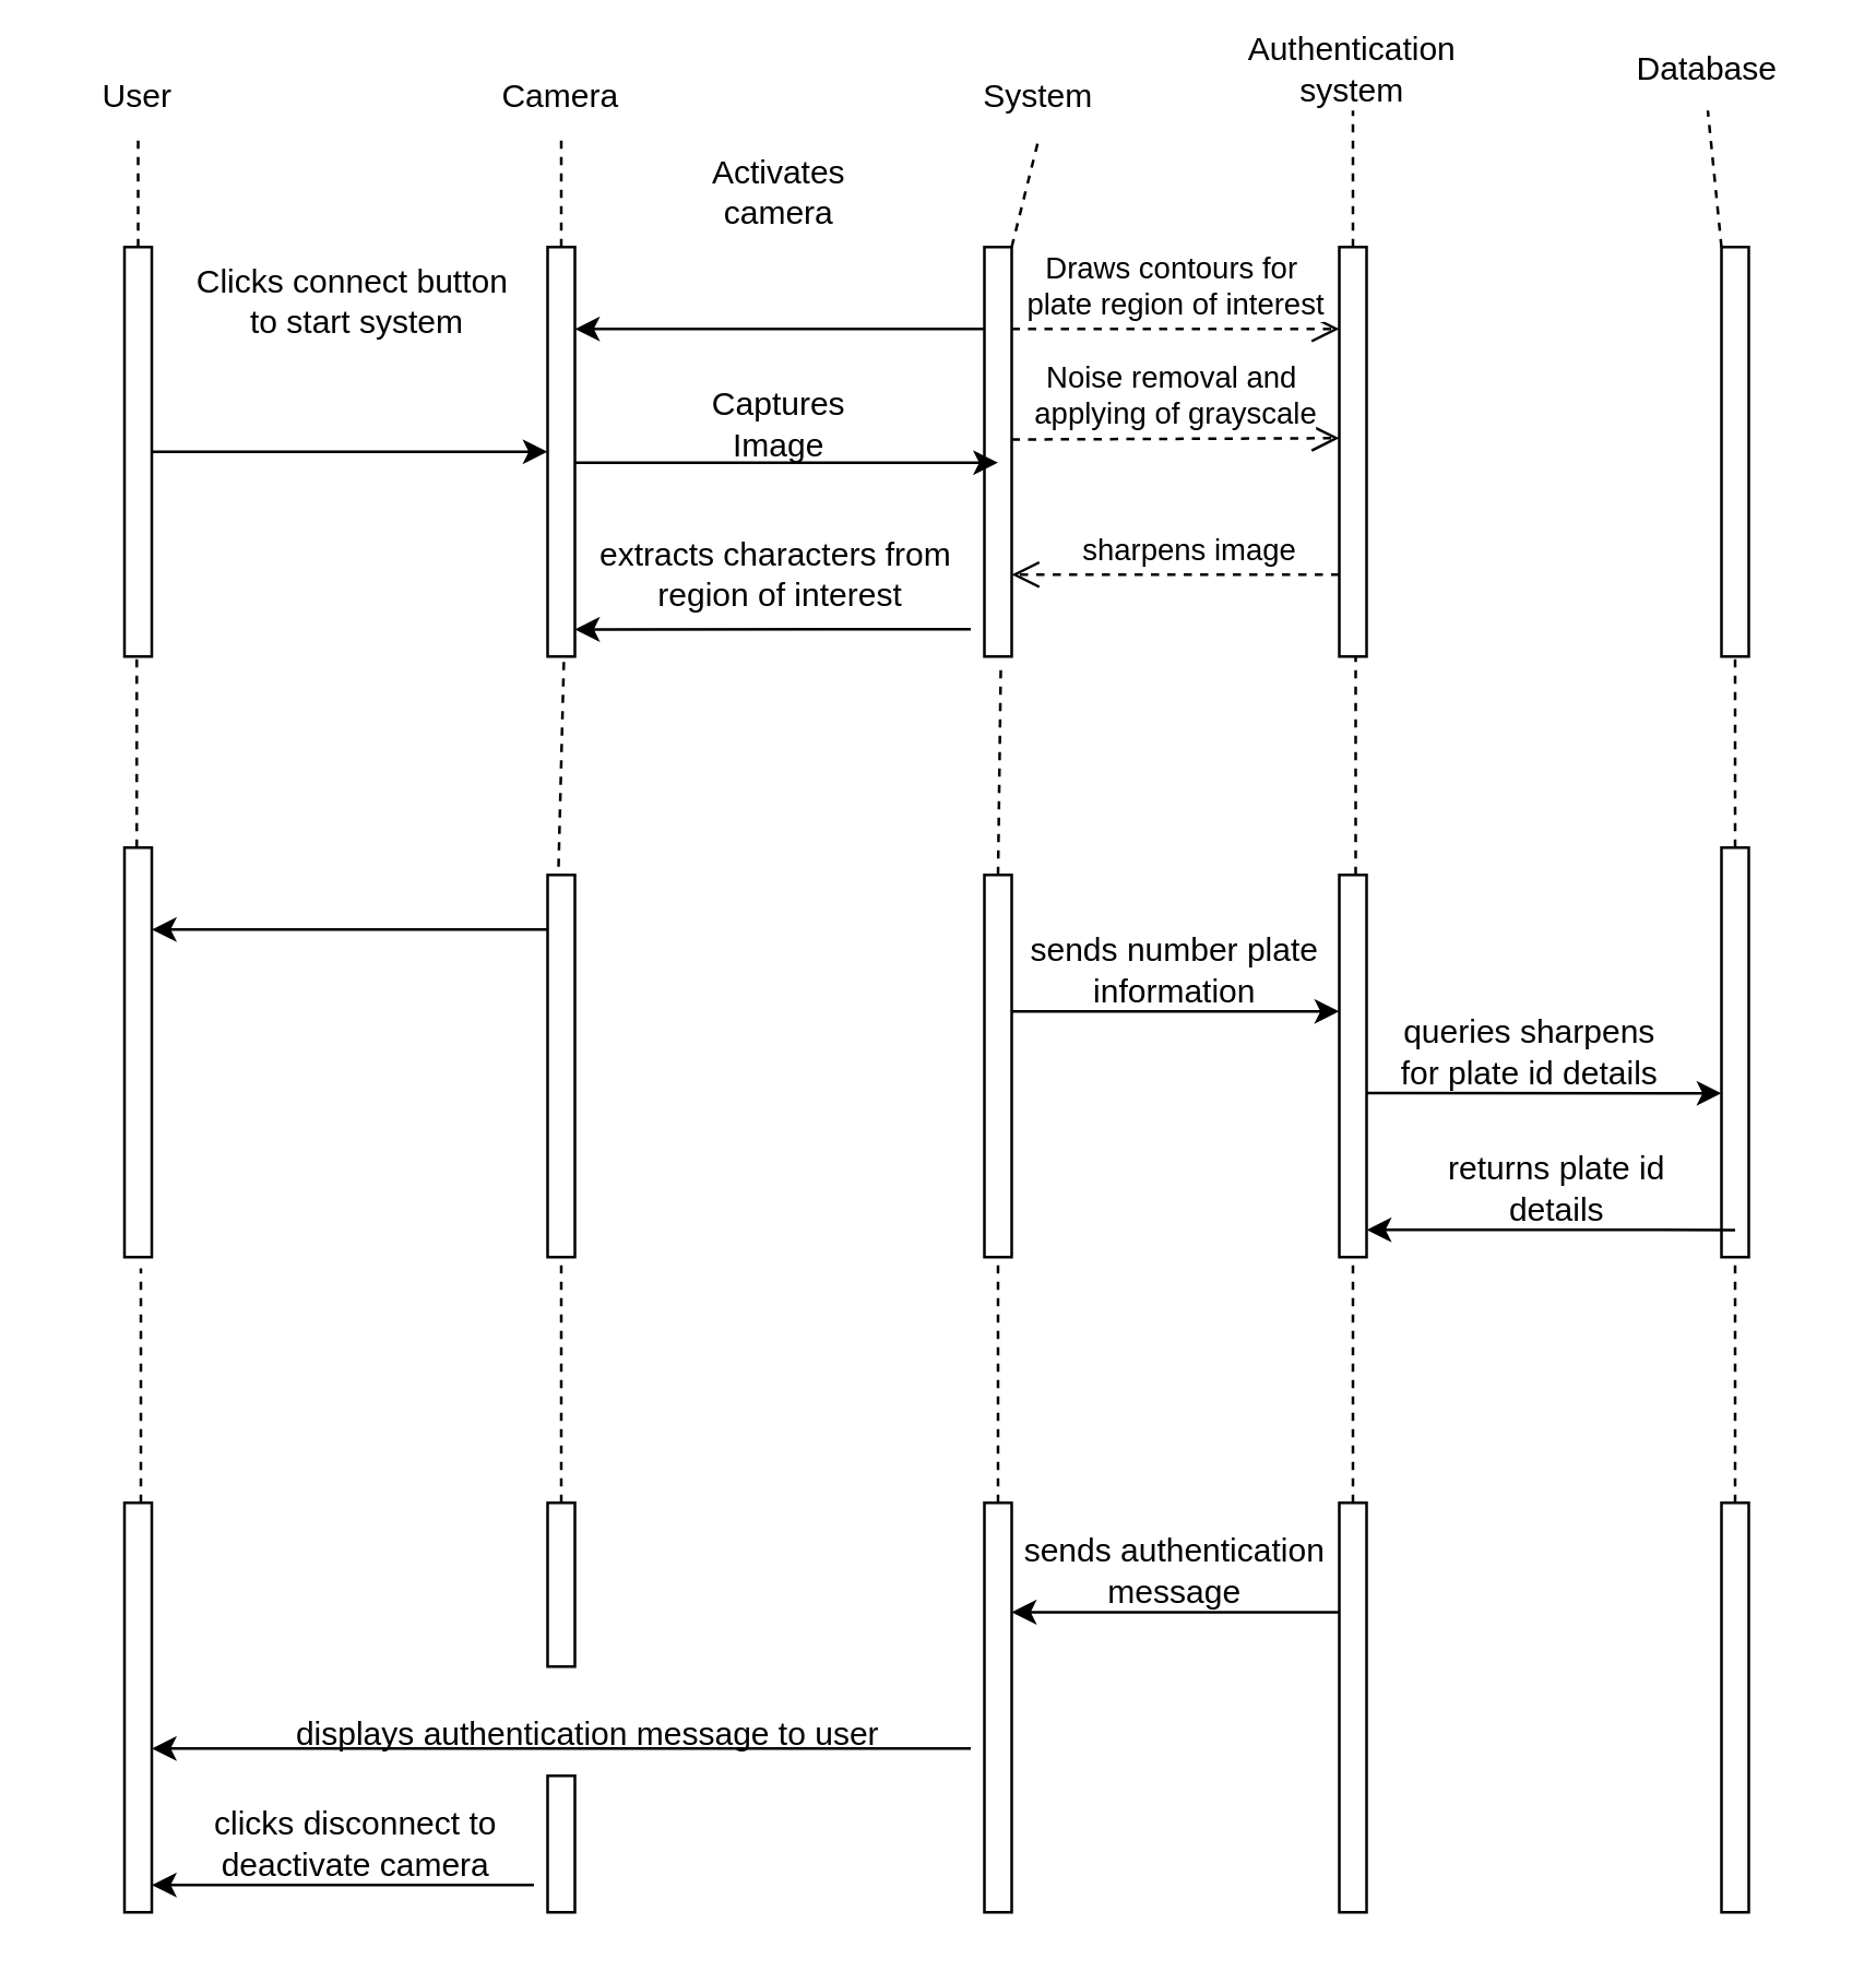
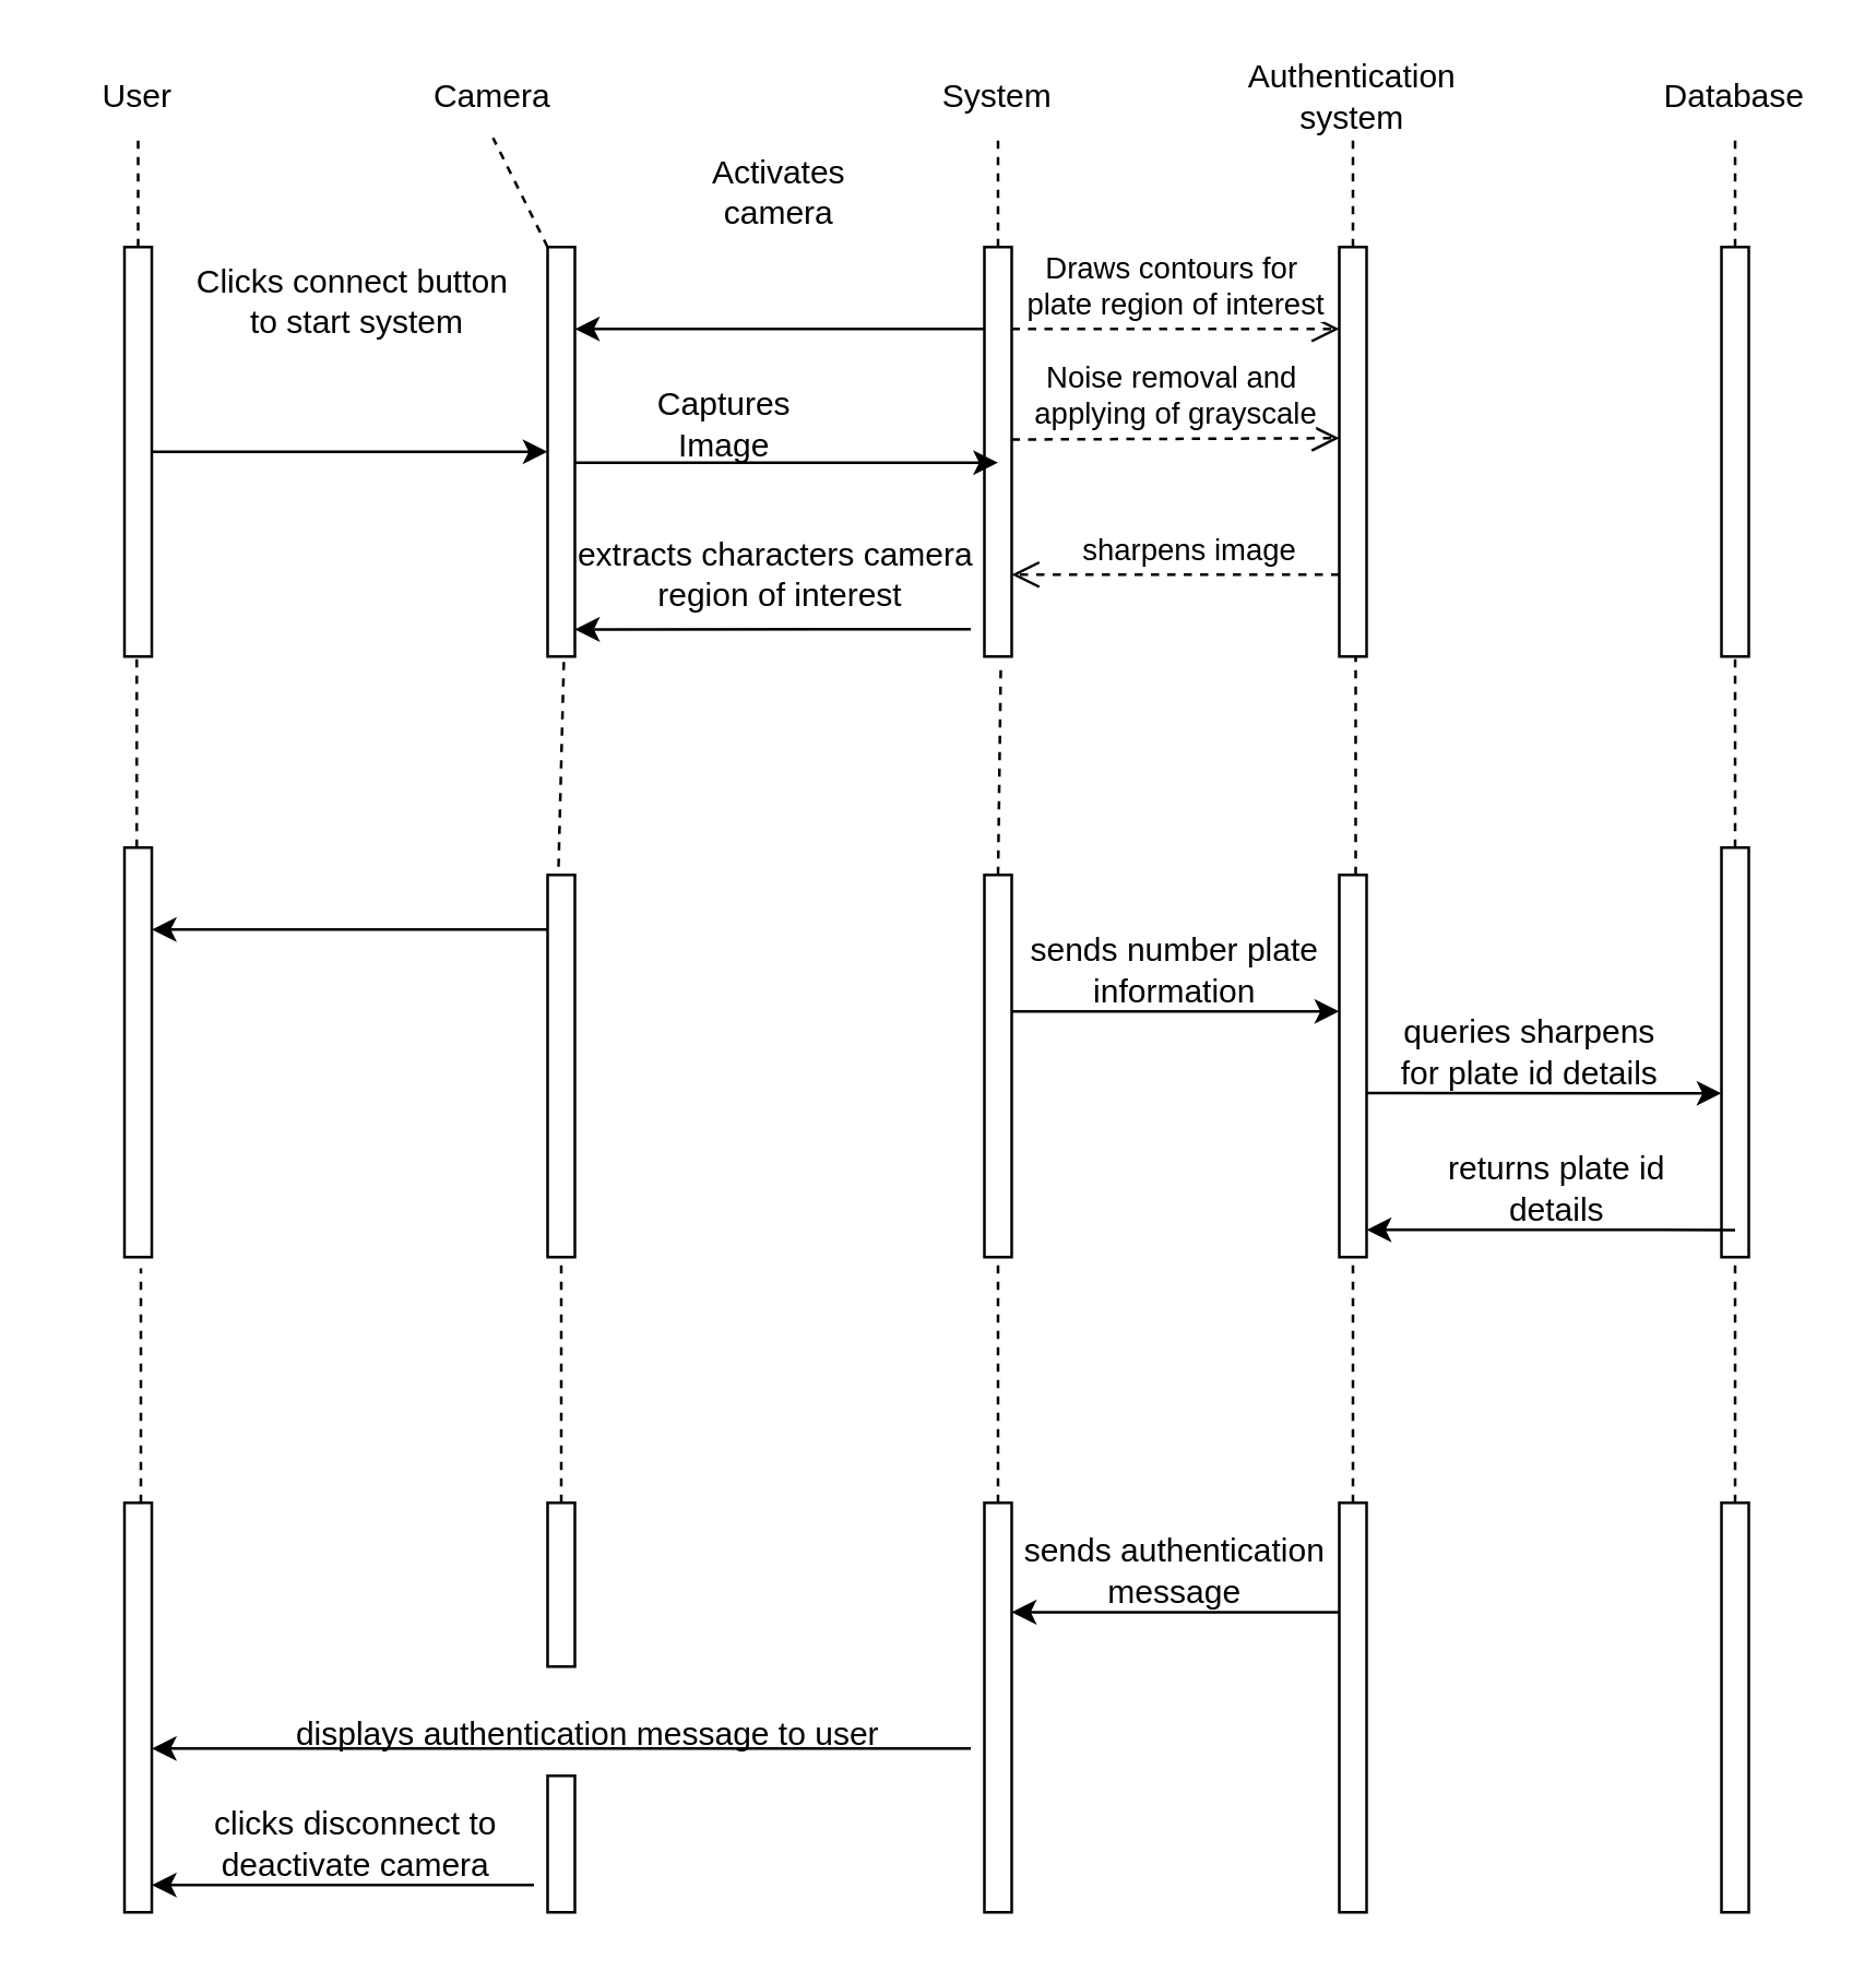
- <mxCell id="4" value="Authentication&lt;br&gt;system" style="text;html=1;strokeColor=none;fillColor=none;align=center;verticalAlign=middle;whiteSpace=wrap;rounded=0;" parent="1" vertex="1"><mxGeometry x="465" y="10" width="60" height="30" as="geometry" /></mxCell>
+ <mxCell id="4" value="Authentication&lt;br&gt;system" style="text;html=1;strokeColor=none;fillColor=none;align=center;verticalAlign=middle;whiteSpace=wrap;rounded=0;" parent="1" vertex="1"><mxGeometry x="465" y="20" width="60" height="30" as="geometry" /></mxCell>
- <mxCell id="3" value="Database" style="text;html=1;strokeColor=none;fillColor=none;align=center;verticalAlign=middle;whiteSpace=wrap;rounded=0;" parent="1" vertex="1"><mxGeometry x="595" y="10" width="60" height="30" as="geometry" /></mxCell>
+ <mxCell id="3" value="Database" style="text;html=1;strokeColor=none;fillColor=none;align=center;verticalAlign=middle;whiteSpace=wrap;rounded=0;" parent="1" vertex="1"><mxGeometry x="605" y="20" width="60" height="30" as="geometry" /></mxCell>
- <mxCell id="6" value="Camera" style="text;html=1;strokeColor=none;fillColor=none;align=center;verticalAlign=middle;whiteSpace=wrap;rounded=0;" parent="1" vertex="1"><mxGeometry x="175" y="20" width="60" height="30" as="geometry" /></mxCell>
+ <mxCell id="6" value="Camera" style="text;html=1;strokeColor=none;fillColor=none;align=center;verticalAlign=middle;whiteSpace=wrap;rounded=0;" parent="1" vertex="1"><mxGeometry x="150" y="20" width="60" height="30" as="geometry" /></mxCell>
- <mxCell id="5" value="System" style="text;html=1;strokeColor=none;fillColor=none;align=center;verticalAlign=middle;whiteSpace=wrap;rounded=0;" parent="1" vertex="1"><mxGeometry x="350" y="20" width="60" height="30" as="geometry" /></mxCell>
+ <mxCell id="5" value="System" style="text;html=1;strokeColor=none;fillColor=none;align=center;verticalAlign=middle;whiteSpace=wrap;rounded=0;" parent="1" vertex="1"><mxGeometry x="335" y="20" width="60" height="30" as="geometry" /></mxCell>
- <mxCell id="20" value="Captures Image" style="text;html=1;strokeColor=none;fillColor=none;align=center;verticalAlign=middle;whiteSpace=wrap;rounded=0;" parent="1" vertex="1"><mxGeometry x="255" y="140" width="60" height="30" as="geometry" /></mxCell>
+ <mxCell id="20" value="Captures Image" style="text;html=1;strokeColor=none;fillColor=none;align=center;verticalAlign=middle;whiteSpace=wrap;rounded=0;" parent="1" vertex="1"><mxGeometry x="235" y="140" width="60" height="30" as="geometry" /></mxCell>
- <mxCell id="27" value="extracts characters from&amp;nbsp;&lt;br&gt;region of interest" style="text;html=1;align=center;verticalAlign=middle;resizable=0;points=[];autosize=1;strokeColor=none;fillColor=none;" parent="1" vertex="1"><mxGeometry x="205" y="190" width="160" height="40" as="geometry" /></mxCell>
+ <mxCell id="27" value="extracts characters camera&amp;nbsp;&lt;br&gt;region of interest" style="text;html=1;align=center;verticalAlign=middle;resizable=0;points=[];autosize=1;strokeColor=none;fillColor=none;" parent="1" vertex="1"><mxGeometry x="205" y="190" width="160" height="40" as="geometry" /></mxCell>
